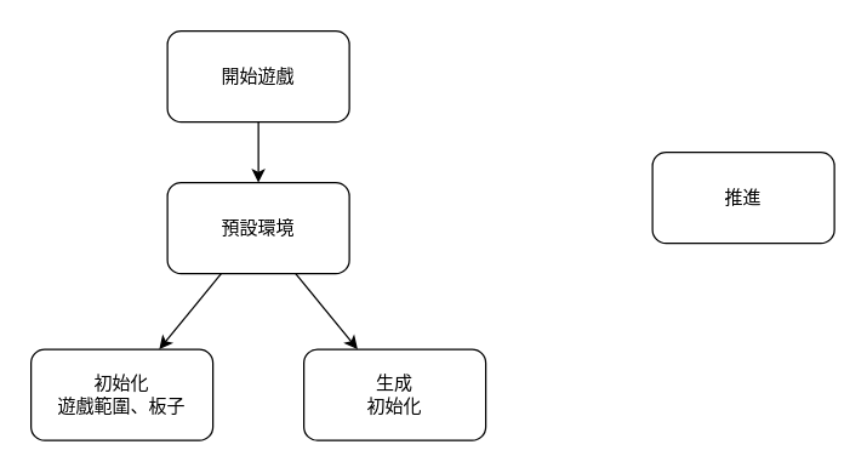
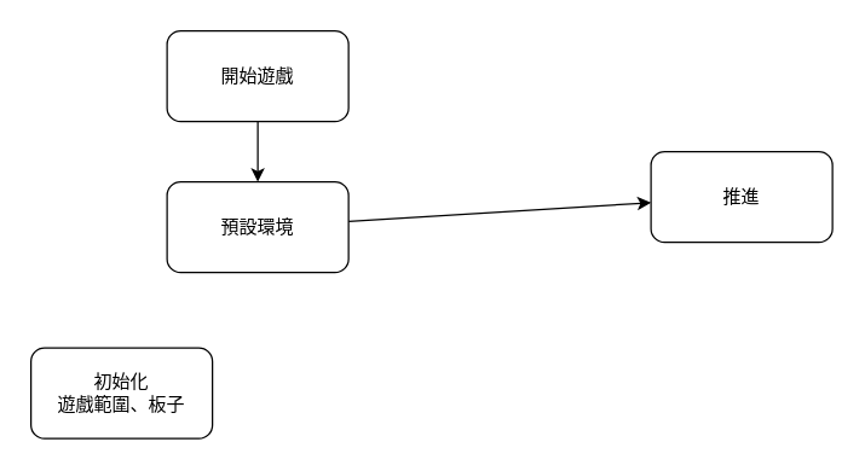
- <mxCell id="4" value="" style="edgeStyle=none;html=1;" edge="1" parent="1" source="6" target="7"><mxGeometry relative="1" as="geometry" /></mxCell>
+ <mxCell id="4" value="" style="edgeStyle=none;html=1;" edge="1" parent="1" source="6" target="9"><mxGeometry relative="1" as="geometry" /></mxCell>
- <mxCell id="5" value="" style="edgeStyle=none;html=1;" edge="1" parent="1" source="6" target="8"><mxGeometry relative="1" as="geometry" /></mxCell>
- <mxCell id="8" value="生成&lt;br&gt;初始化" style="rounded=1;whiteSpace=wrap;html=1;" vertex="1" parent="1"><mxGeometry x="200" y="230" width="120" height="60" as="geometry" /></mxCell>
